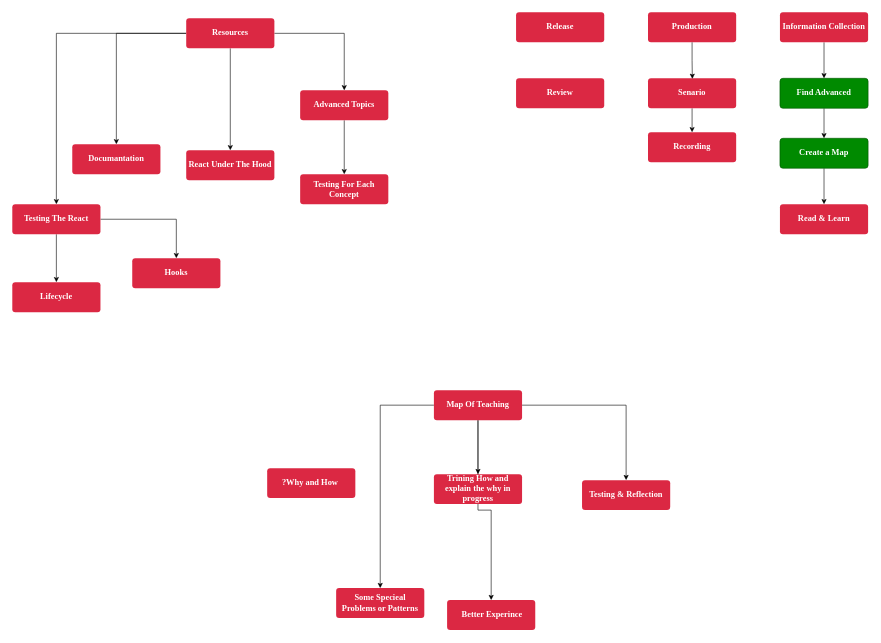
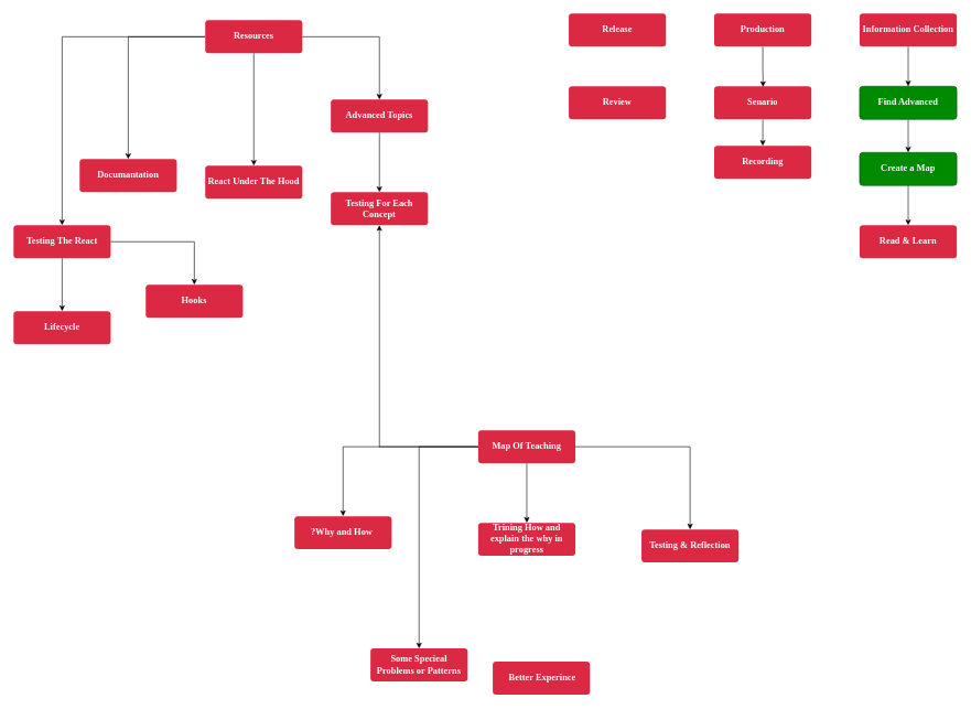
+ <mxCell id="31" value="" style="edgeStyle=orthogonalEdgeStyle;rounded=0;orthogonalLoop=1;jettySize=auto;html=1;" edge="1" parent="1" source="36" target="37"><mxGeometry relative="1" as="geometry" /></mxCell>
- <mxCell id="34" value="" style="edgeStyle=orthogonalEdgeStyle;rounded=0;orthogonalLoop=1;jettySize=auto;html=1;" edge="1" parent="1" source="36" target="40"><mxGeometry relative="1" as="geometry" /></mxCell>
+ <mxCell id="34" value="" style="edgeStyle=orthogonalEdgeStyle;rounded=0;orthogonalLoop=1;jettySize=auto;html=1;" edge="1" parent="1" source="36" target="25"><mxGeometry relative="1" as="geometry" /></mxCell>
